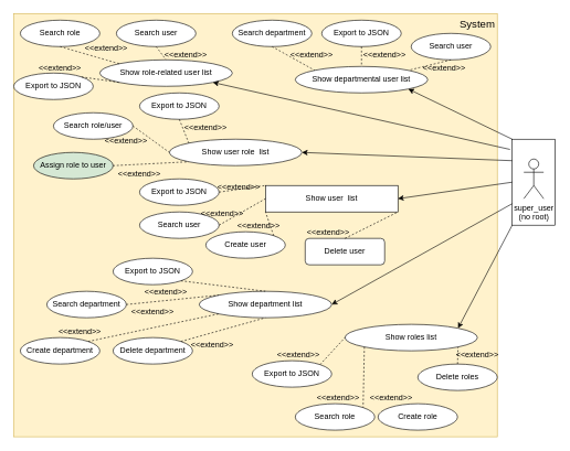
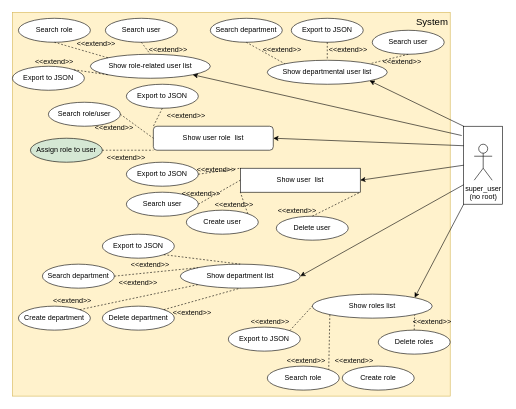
- <mxCell id="24" value="Show user role&amp;nbsp; list" style="ellipse;whiteSpace=wrap;html=1;" vertex="1" parent="1"><mxGeometry x="255" y="210" width="200" height="40" as="geometry" /></mxCell>
+ <mxCell id="24" value="Show user role&amp;nbsp; list" style="whiteSpace=wrap;html=1;rounded=1;" vertex="1" parent="1"><mxGeometry x="255" y="210" width="200" height="40" as="geometry" /></mxCell>
- <mxCell id="22" value="Delete user" style="whiteSpace=wrap;html=1;rounded=1;" vertex="1" parent="1"><mxGeometry x="460" y="360" width="120" height="40" as="geometry" /></mxCell>
+ <mxCell id="22" value="Delete user" style="ellipse;whiteSpace=wrap;html=1;" vertex="1" parent="1"><mxGeometry x="460" y="360" width="120" height="40" as="geometry" /></mxCell>
